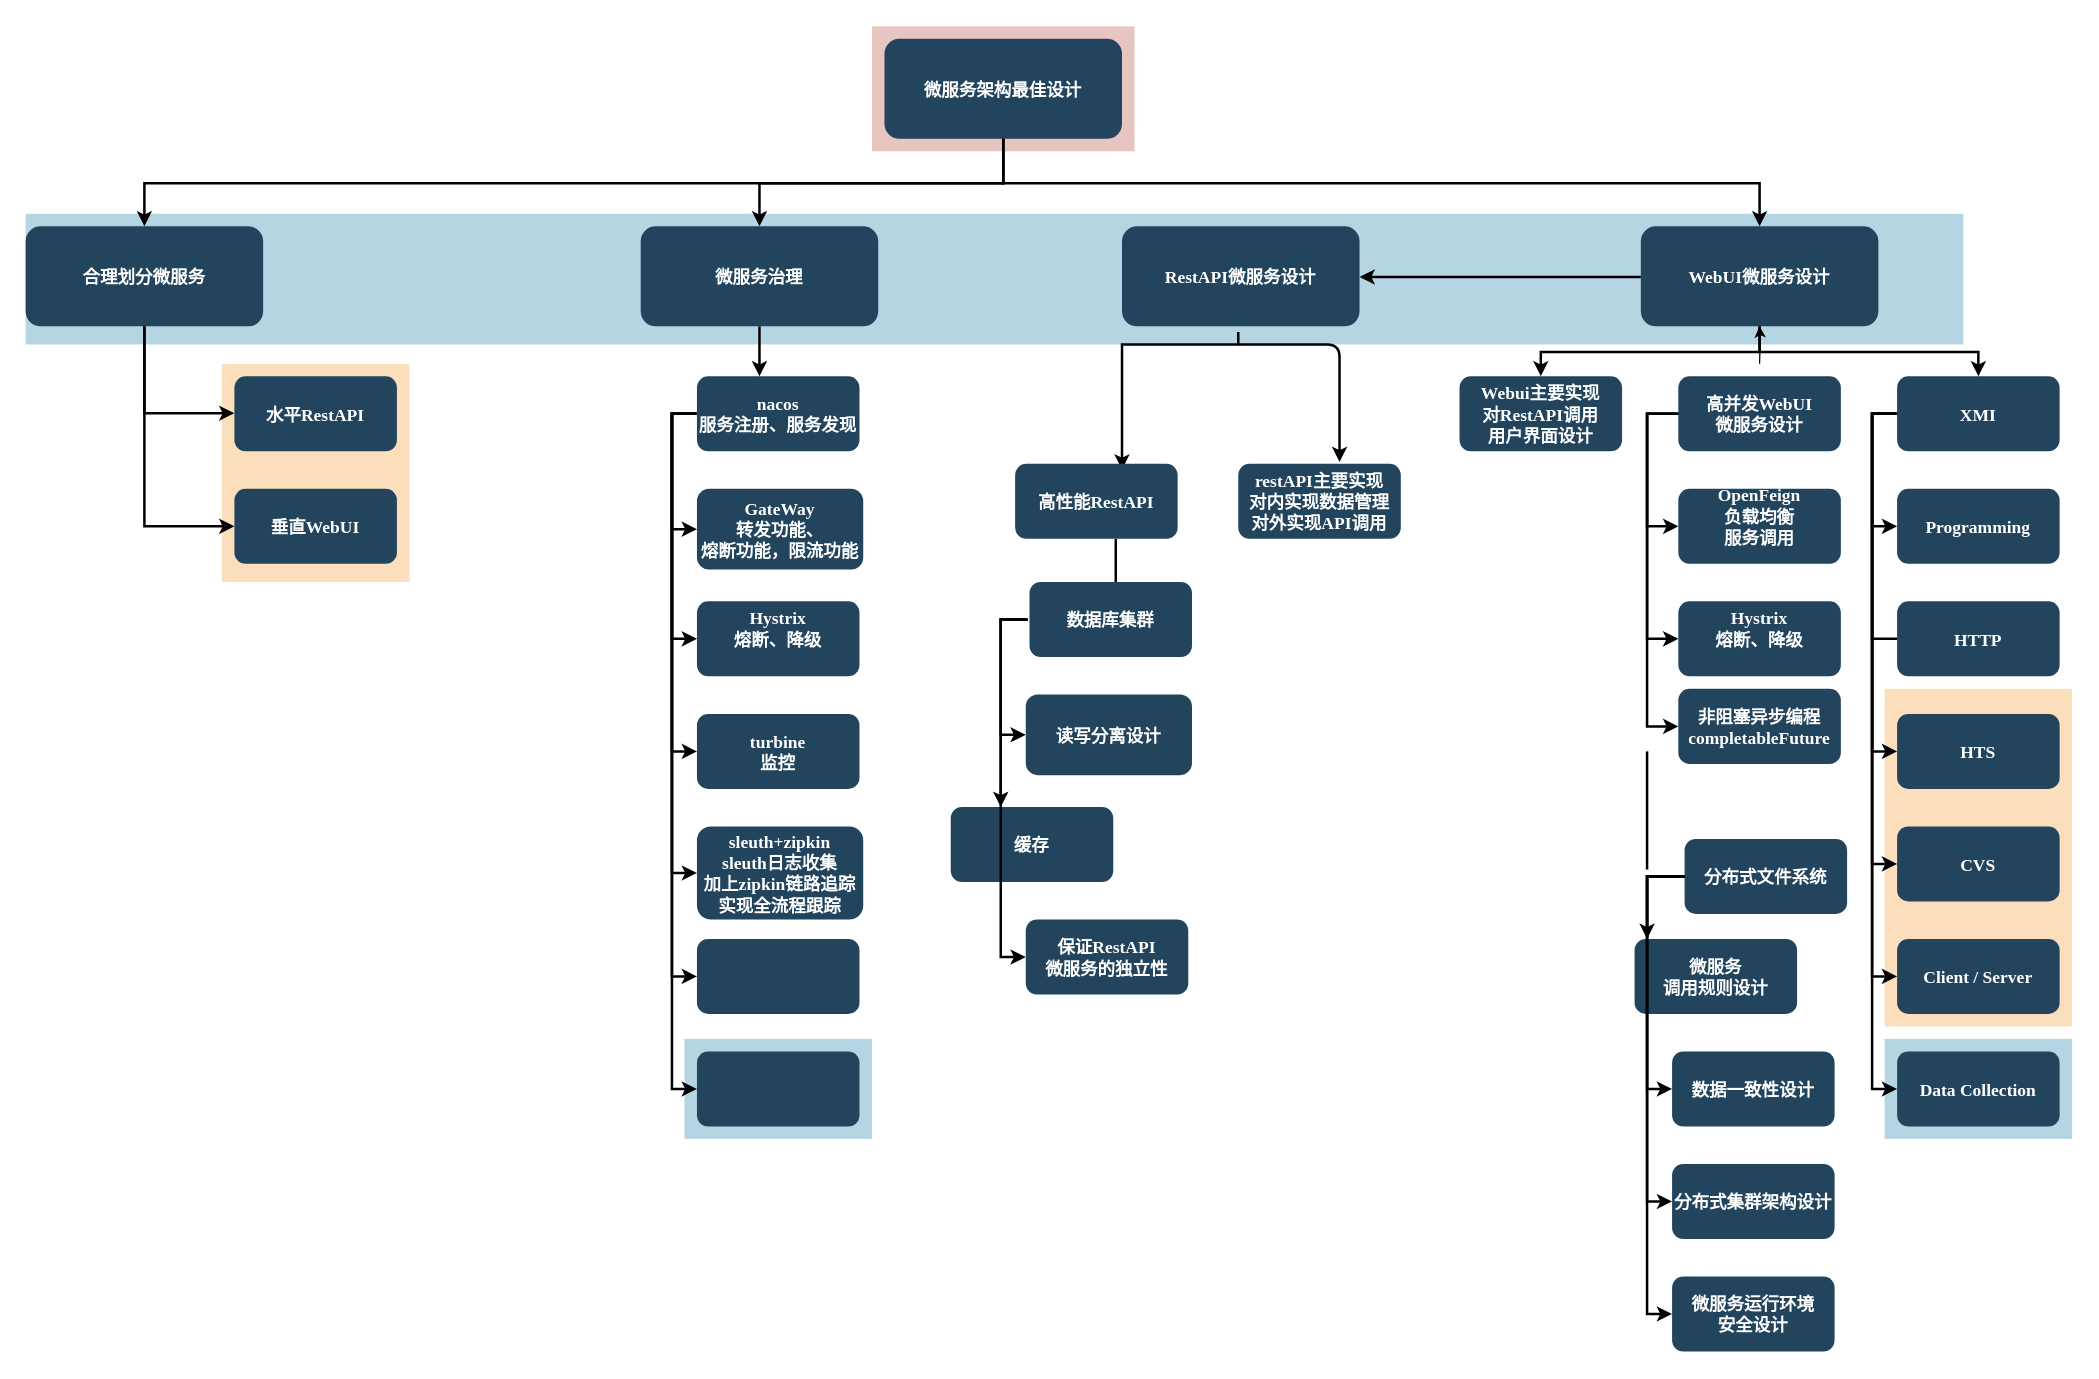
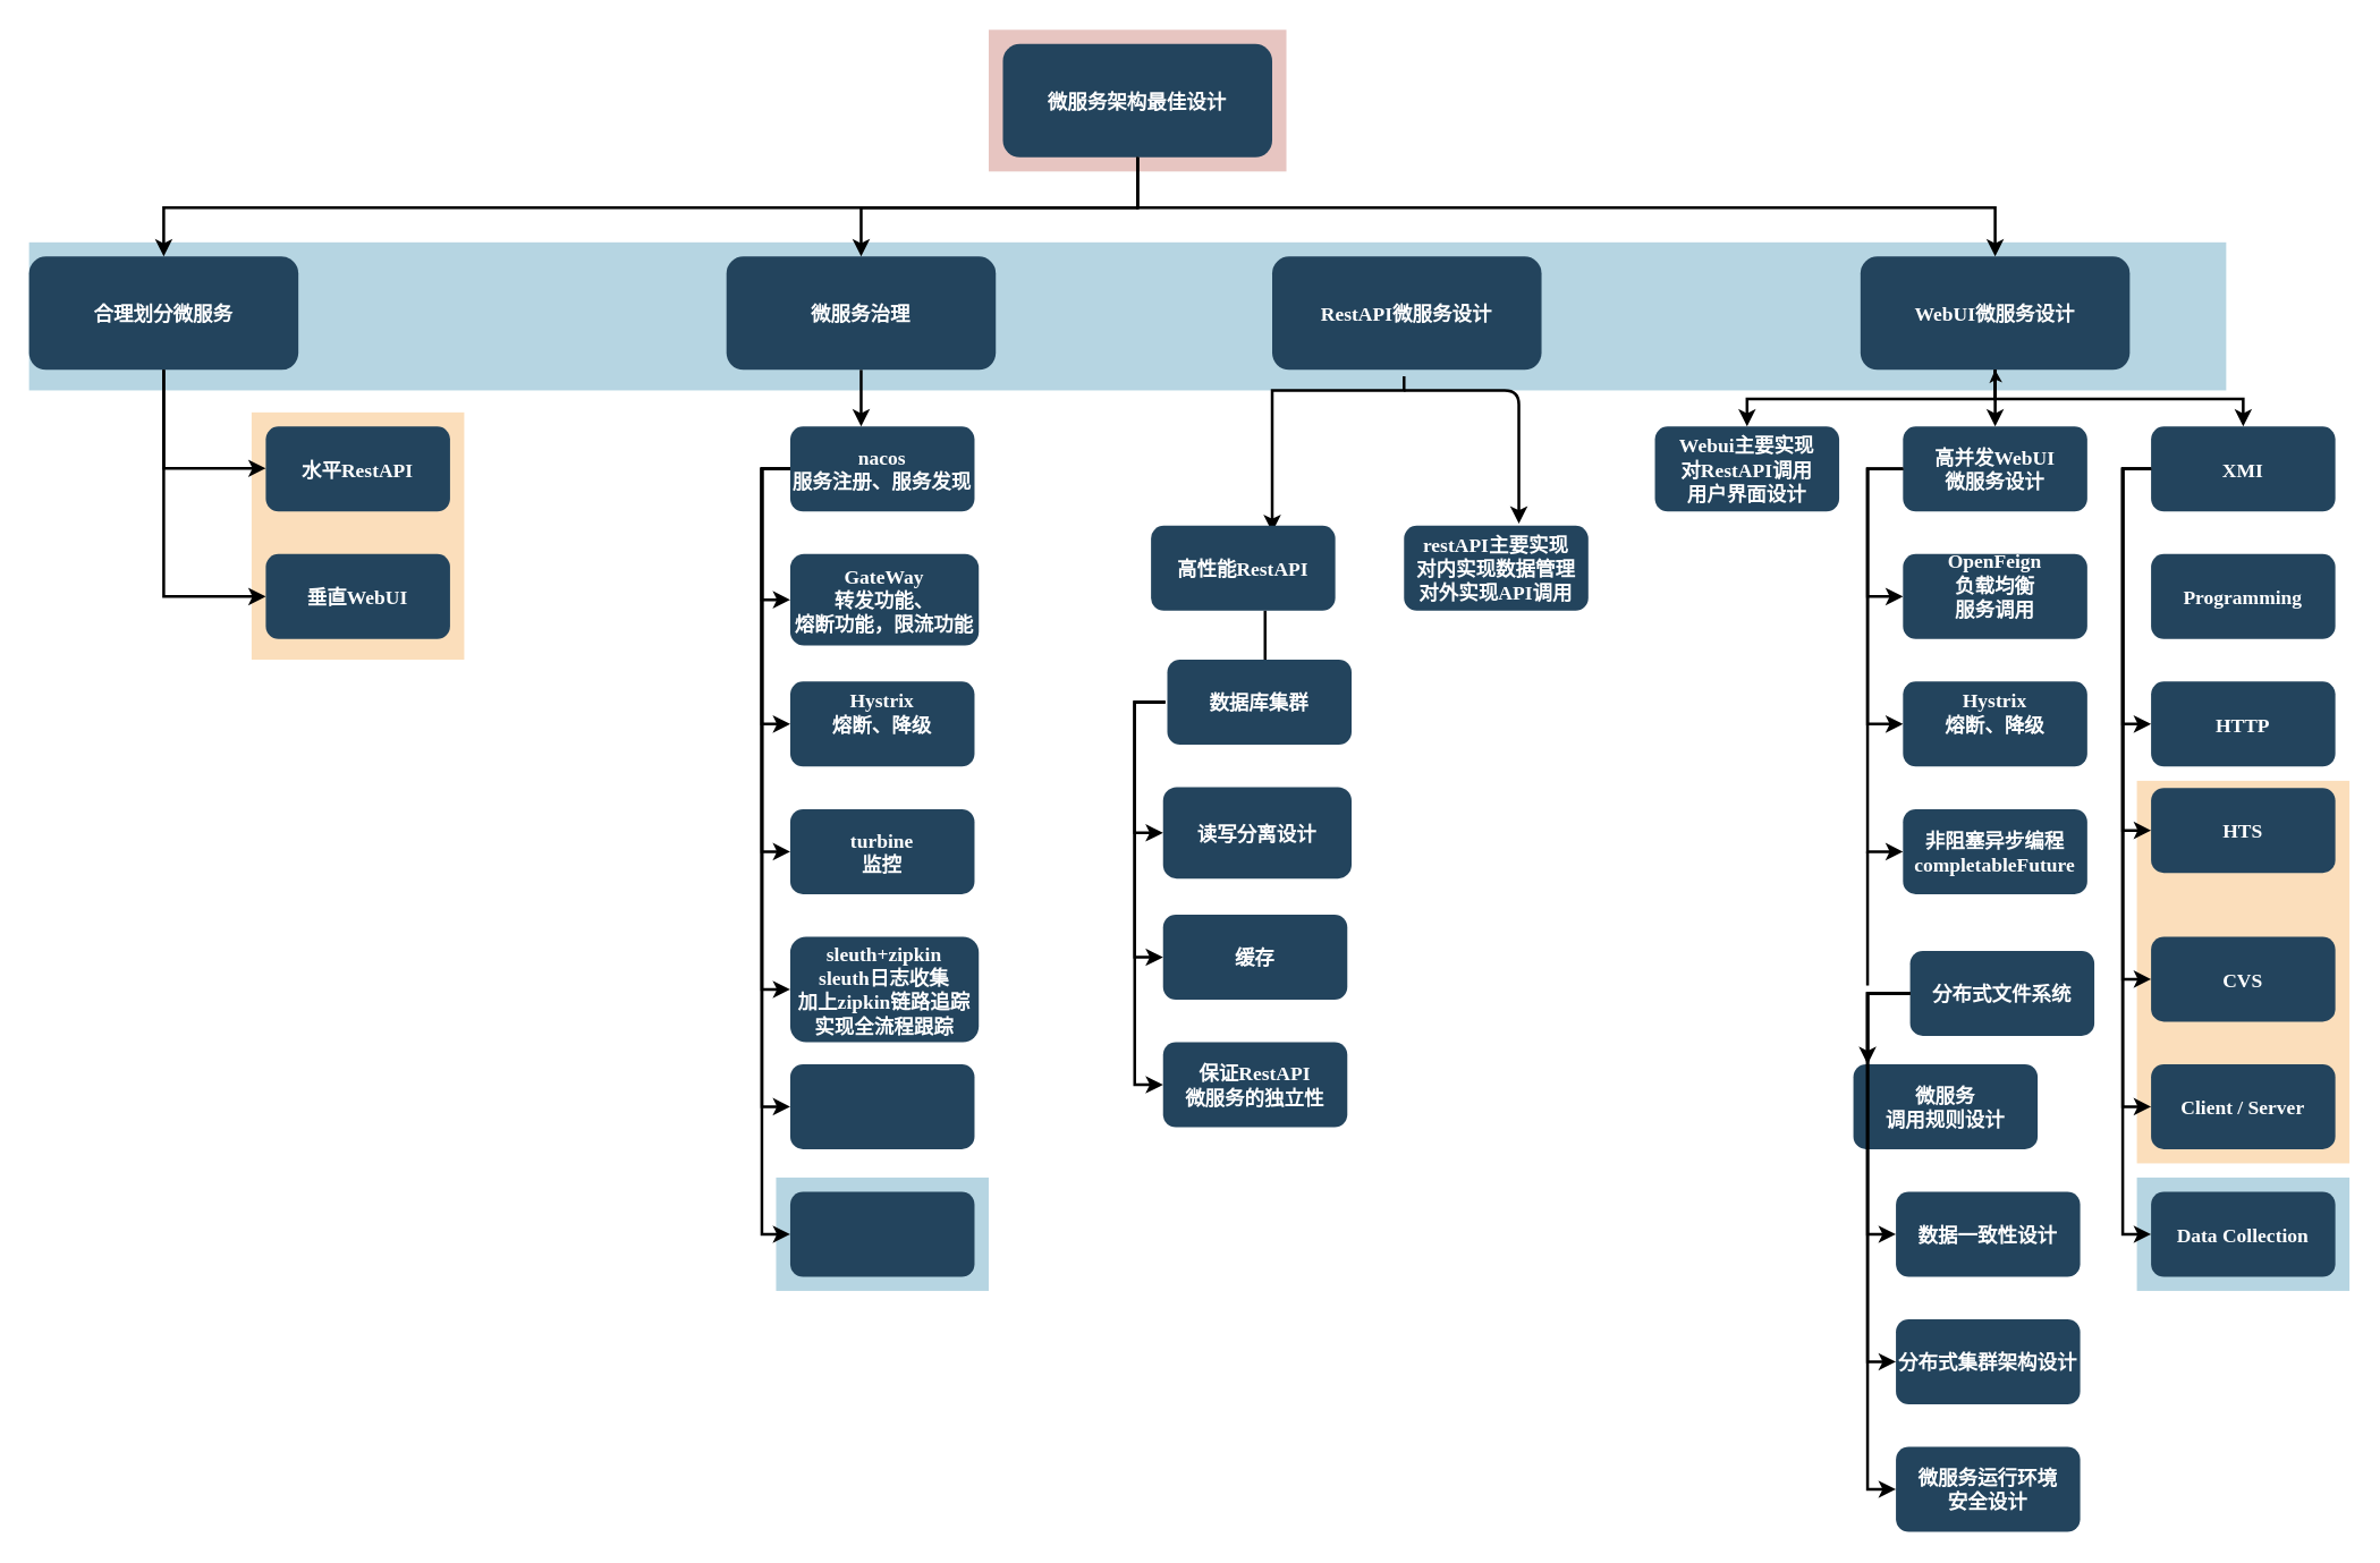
- <mxCell id="57" value="" style="edgeStyle=elbowEdgeStyle;elbow=vertical;strokeWidth=2;rounded=0;" parent="1" source="10" target="12" edge="1"><mxGeometry x="-23" y="135.5" width="100" height="100" as="geometry"><mxPoint x="-73" y="80.5" as="sourcePoint" /><mxPoint x="27" y="-19.5" as="targetPoint" /></mxGeometry></mxCell>
+ <mxCell id="57" value="" style="edgeStyle=elbowEdgeStyle;elbow=vertical;strokeWidth=2;rounded=0" parent="1" source="10" target="26" edge="1"><mxGeometry x="-23" y="135.5" width="100" height="100" as="geometry"><mxPoint x="-73" y="80.5" as="sourcePoint" /><mxPoint x="27" y="-19.5" as="targetPoint" /></mxGeometry></mxCell>
- <mxCell id="50" value="" style="edgeStyle=elbowEdgeStyle;elbow=horizontal;strokeWidth=2;rounded=0" parent="1" source="30" target="31" edge="1"><mxGeometry x="-23" y="135.5" width="100" height="100" as="geometry"><mxPoint x="-73" y="80.5" as="sourcePoint" /><mxPoint x="27" y="-19.5" as="targetPoint" /><Array as="points"><mxPoint x="1497" y="380.5" /></Array></mxGeometry></mxCell>
- <mxCell id="51" value="" style="edgeStyle=elbowEdgeStyle;elbow=horizontal;strokeWidth=2;rounded=0;endArrow=none;" parent="1" source="30" target="32" edge="1"><mxGeometry x="-23" y="135.5" width="100" height="100" as="geometry"><mxPoint x="-73" y="80.5" as="sourcePoint" /><mxPoint x="27" y="-19.5" as="targetPoint" /><Array as="points"><mxPoint x="1497" y="420.5" /></Array></mxGeometry></mxCell>
+ <mxCell id="51" value="" style="edgeStyle=elbowEdgeStyle;elbow=horizontal;strokeWidth=2;rounded=0" parent="1" source="30" target="32" edge="1"><mxGeometry x="-23" y="135.5" width="100" height="100" as="geometry"><mxPoint x="-73" y="80.5" as="sourcePoint" /><mxPoint x="27" y="-19.5" as="targetPoint" /><Array as="points"><mxPoint x="1497" y="420.5" /></Array></mxGeometry></mxCell>
- <mxCell id="29" value="非阻塞异步编程&#10;completableFuture" style="rounded=1;fillColor=#23445D;gradientColor=none;strokeColor=none;fontColor=#FFFFFF;fontStyle=1;fontFamily=Tahoma;fontSize=14" parent="1" vertex="1"><mxGeometry x="1342" y="550.5" width="130" height="60" as="geometry" /></mxCell>
+ <mxCell id="29" value="非阻塞异步编程&#10;completableFuture" style="rounded=1;fillColor=#23445D;gradientColor=none;strokeColor=none;fontColor=#FFFFFF;fontStyle=1;fontFamily=Tahoma;fontSize=14" parent="1" vertex="1"><mxGeometry x="1342" y="570.5" width="130" height="60" as="geometry" /></mxCell>
- <mxCell id="33" value="HTS" style="rounded=1;fillColor=#23445D;gradientColor=none;strokeColor=none;fontColor=#FFFFFF;fontStyle=1;fontFamily=Tahoma;fontSize=14" parent="1" vertex="1"><mxGeometry x="1517" y="570.5" width="130" height="60" as="geometry" /></mxCell>
+ <mxCell id="33" value="HTS" style="rounded=1;fillColor=#23445D;gradientColor=none;strokeColor=none;fontColor=#FFFFFF;fontStyle=1;fontFamily=Tahoma;fontSize=14" parent="1" vertex="1"><mxGeometry x="1517" y="555.5" width="130" height="60" as="geometry" /></mxCell>
- <mxCell id="63" value="缓存" style="rounded=1;fillColor=#23445D;gradientColor=none;strokeColor=none;fontColor=#FFFFFF;fontStyle=1;fontFamily=Tahoma;fontSize=14" vertex="1" parent="1"><mxGeometry x="760" y="645" width="130" height="60" as="geometry" /></mxCell>
+ <mxCell id="63" value="缓存" style="rounded=1;fillColor=#23445D;gradientColor=none;strokeColor=none;fontColor=#FFFFFF;fontStyle=1;fontFamily=Tahoma;fontSize=14" vertex="1" parent="1"><mxGeometry x="820" y="645" width="130" height="60" as="geometry" /></mxCell>
